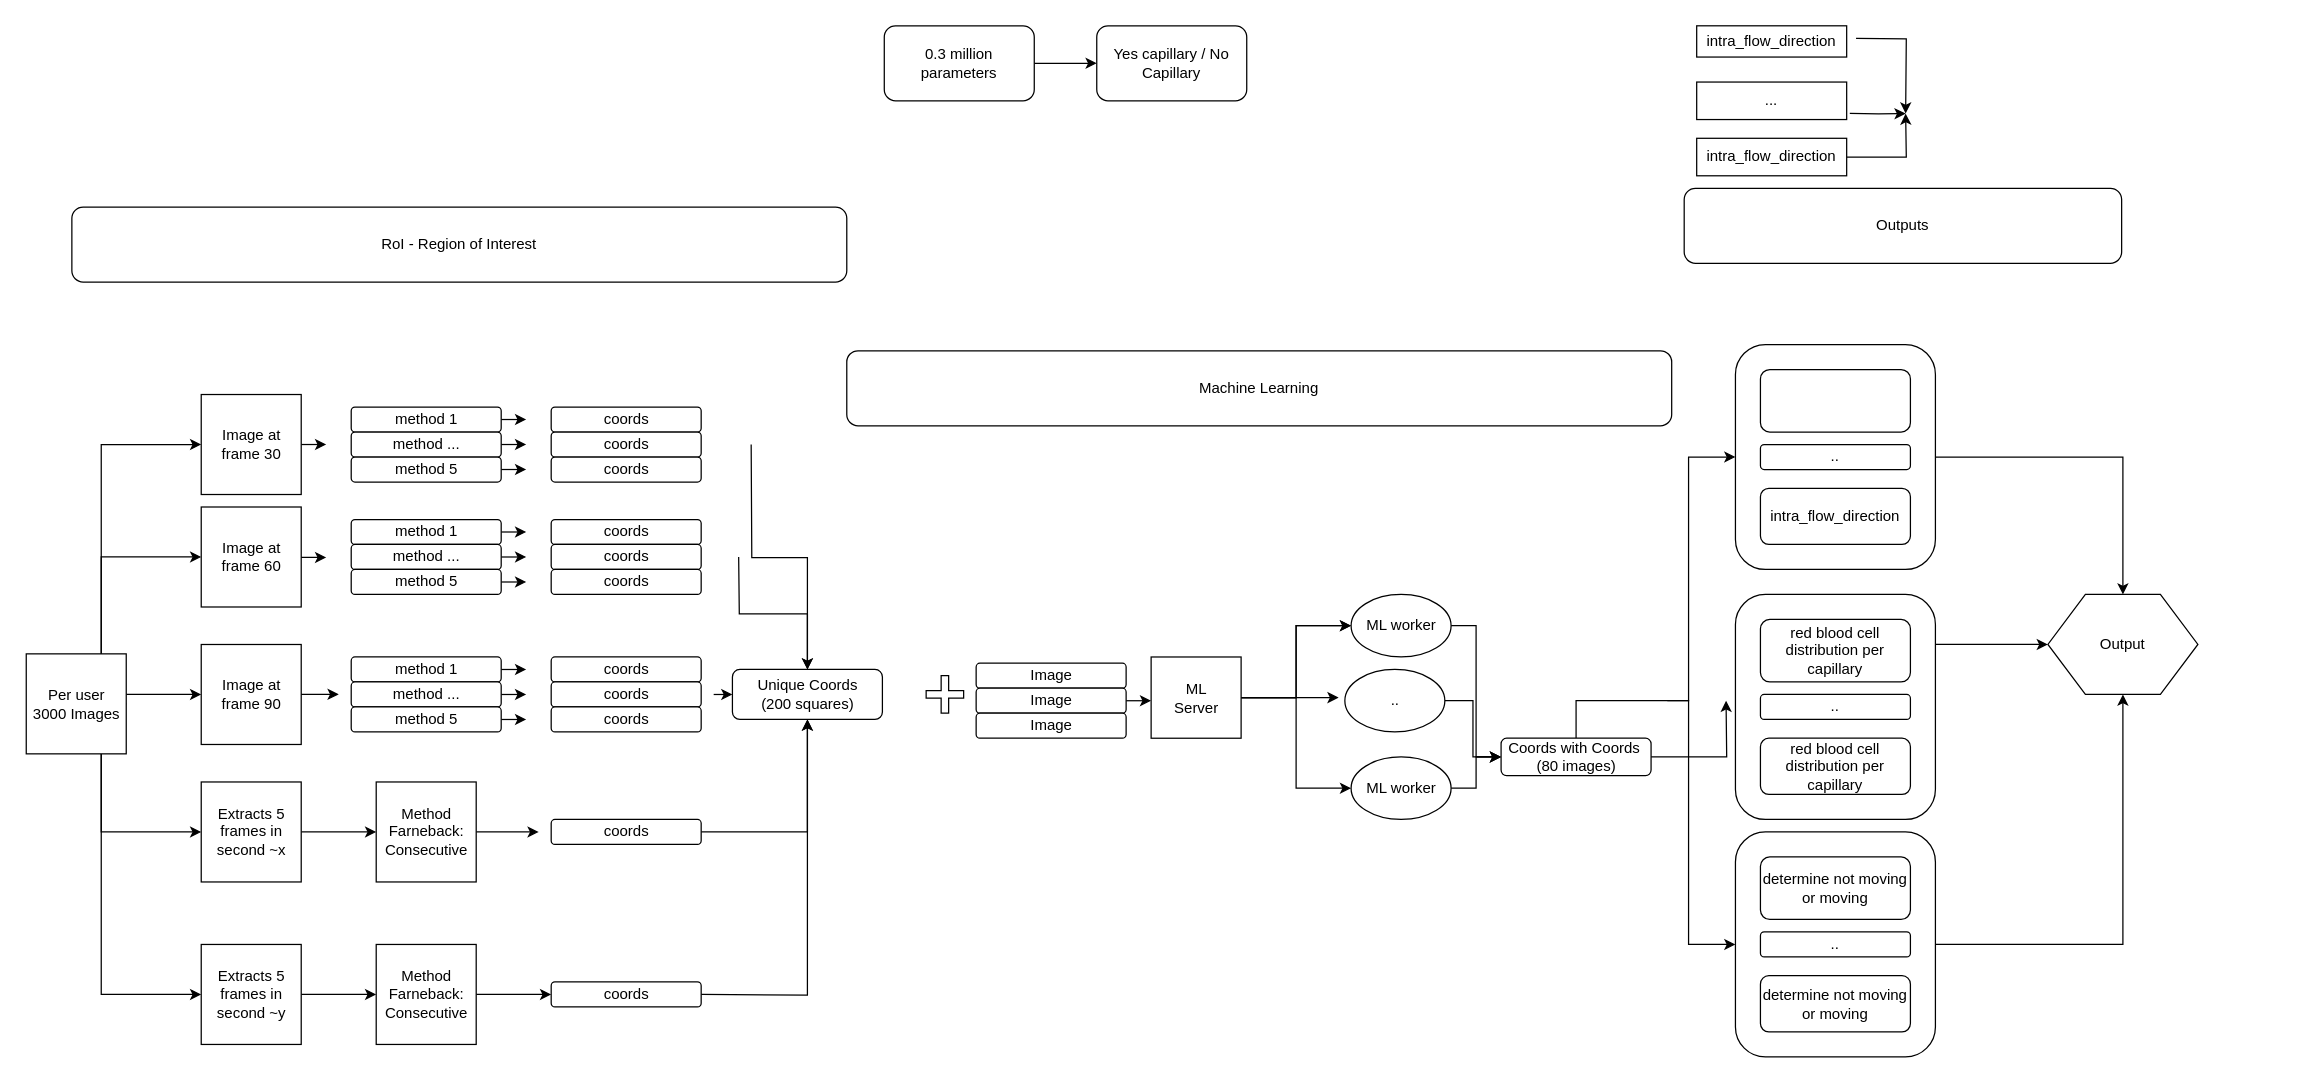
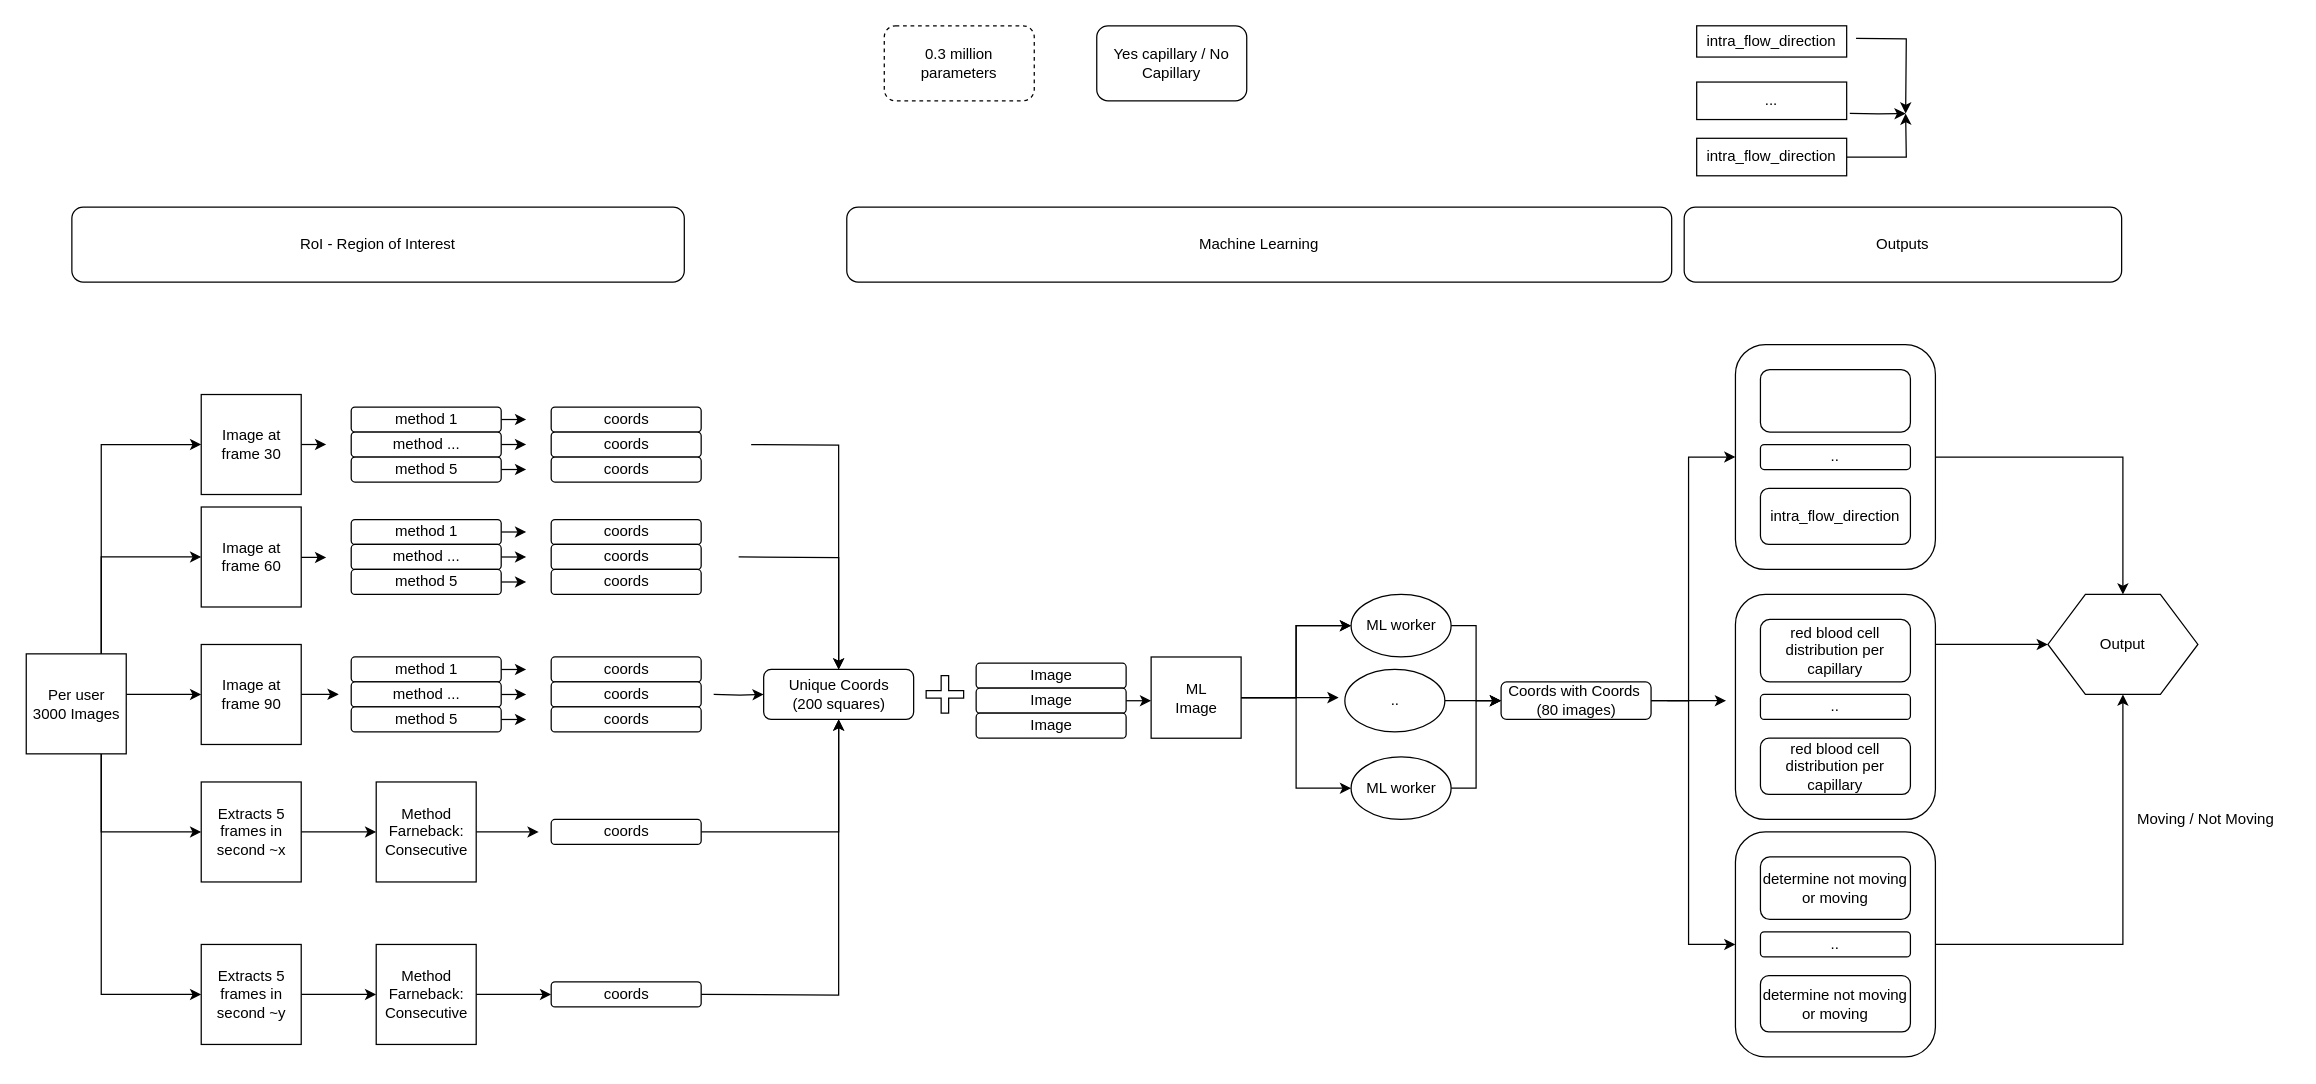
- <mxCell id="85" value="0.3 million parameters" style="rounded=1;whiteSpace=wrap;html=1;" parent="1" vertex="1"><mxGeometry x="707" y="20" width="120" height="60" as="geometry" /></mxCell>
+ <mxCell id="85" value="0.3 million parameters" style="rounded=1;whiteSpace=wrap;html=1;dashed=1;" parent="1" vertex="1"><mxGeometry x="707" y="20" width="120" height="60" as="geometry" /></mxCell>
- <mxCell id="84" value="" style="edgeStyle=orthogonalEdgeStyle;rounded=0;orthogonalLoop=1;jettySize=auto;html=1;" parent="1" source="85" target="86" edge="1"><mxGeometry relative="1" as="geometry" /></mxCell>
- <mxCell id="105" value="Outputs" style="rounded=1;whiteSpace=wrap;html=1;" parent="1" vertex="1"><mxGeometry x="1347" y="150" width="350" height="60" as="geometry" /></mxCell>
+ <mxCell id="105" value="Outputs" style="rounded=1;whiteSpace=wrap;html=1;" parent="1" vertex="1"><mxGeometry x="1347" y="165" width="350" height="60" as="geometry" /></mxCell>
- <mxCell id="103" value="RoI - Region of Interest" style="rounded=1;whiteSpace=wrap;html=1;" parent="1" vertex="1"><mxGeometry x="57" y="165" width="620" height="60" as="geometry" /></mxCell>
+ <mxCell id="103" value="RoI - Region of Interest" style="rounded=1;whiteSpace=wrap;html=1;" parent="1" vertex="1"><mxGeometry x="57" y="165" width="490" height="60" as="geometry" /></mxCell>
- <mxCell id="104" value="Machine Learning" style="rounded=1;whiteSpace=wrap;html=1;" parent="1" vertex="1"><mxGeometry x="677" y="280" width="660" height="60" as="geometry" /></mxCell>
+ <mxCell id="104" value="Machine Learning" style="rounded=1;whiteSpace=wrap;html=1;" parent="1" vertex="1"><mxGeometry x="677" y="165" width="660" height="60" as="geometry" /></mxCell>
- <mxCell id="72" value="Unique Coords &lt;br&gt;(200 squares)" style="rounded=1;whiteSpace=wrap;html=1;" parent="1" vertex="1"><mxGeometry x="585.5" y="535" width="120" height="40" as="geometry" /></mxCell>
+ <mxCell id="72" value="Unique Coords &lt;br&gt;(200 squares)" style="rounded=1;whiteSpace=wrap;html=1;" parent="1" vertex="1"><mxGeometry x="610.5" y="535" width="120" height="40" as="geometry" /></mxCell>
- <mxCell id="96" value="ML&lt;br&gt;Server" style="rounded=0;whiteSpace=wrap;html=1;" parent="1" vertex="1"><mxGeometry x="920.5" y="525" width="72" height="65" as="geometry" /></mxCell>
+ <mxCell id="96" value="ML&lt;br&gt;Image" style="rounded=0;whiteSpace=wrap;html=1;" parent="1" vertex="1"><mxGeometry x="920.5" y="525" width="72" height="65" as="geometry" /></mxCell>
- <mxCell id="20" value="Coords with Coords&amp;nbsp;&lt;br&gt;(80 images)" style="rounded=1;whiteSpace=wrap;html=1;" parent="1" vertex="1"><mxGeometry x="1200.5" y="590" width="120" height="30" as="geometry" /></mxCell>
+ <mxCell id="20" value="Coords with Coords&amp;nbsp;&lt;br&gt;(80 images)" style="rounded=1;whiteSpace=wrap;html=1;" parent="1" vertex="1"><mxGeometry x="1200.5" y="545" width="120" height="30" as="geometry" /></mxCell>
+ <mxCell id="34" value="Moving / Not Moving" style="text;html=1;strokeColor=none;fillColor=none;align=center;verticalAlign=middle;whiteSpace=wrap;rounded=0;" parent="1" vertex="1"><mxGeometry x="1698" y="635" width="133" height="40" as="geometry" /></mxCell>
